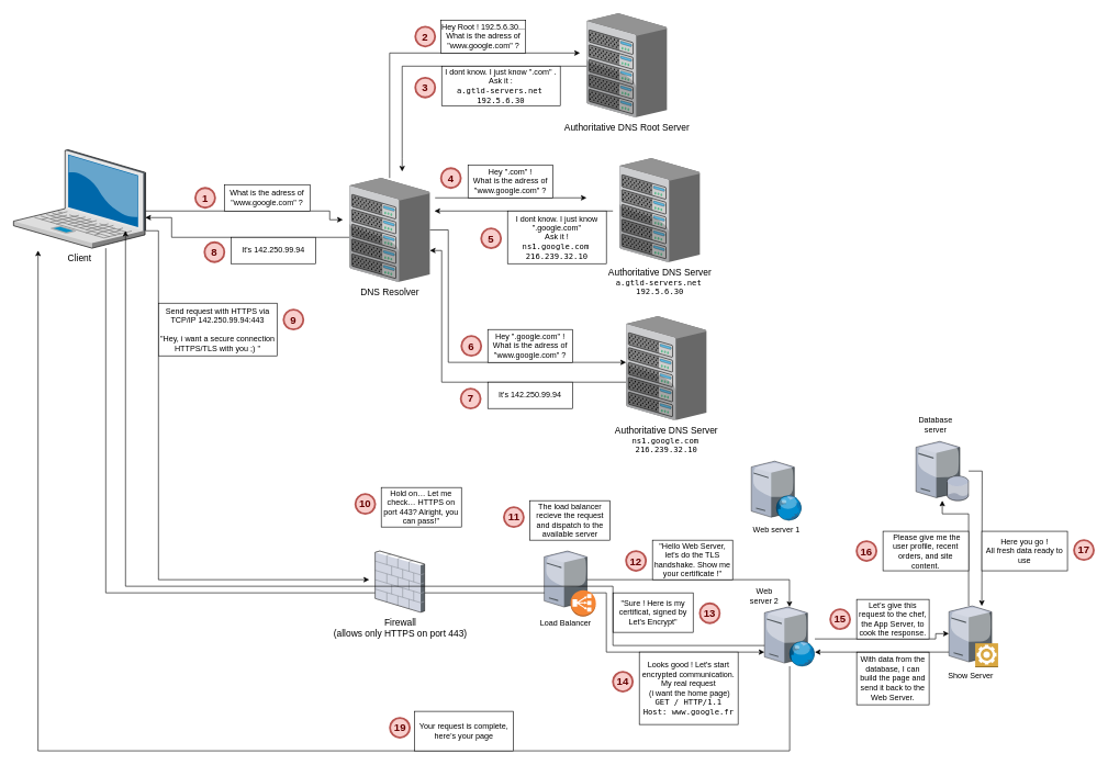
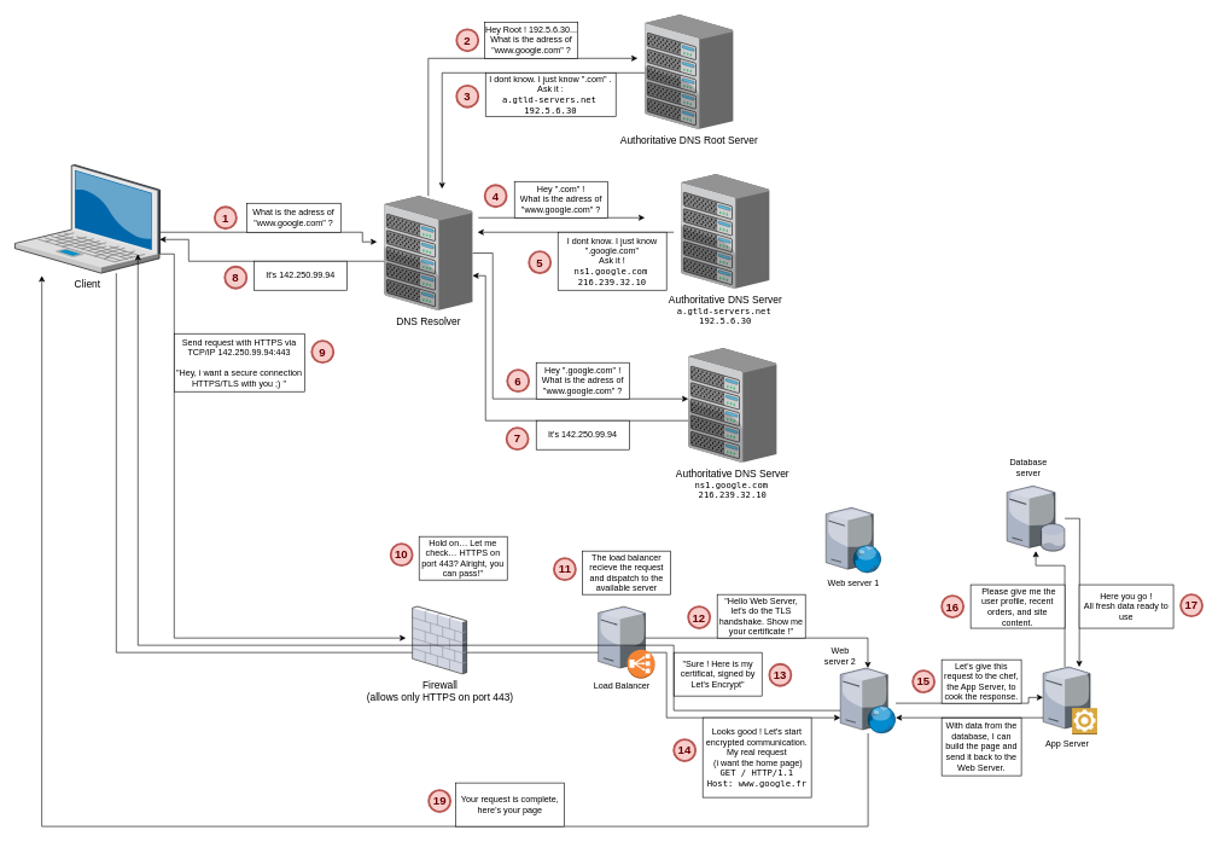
- <mxCell id="59" value="Show Server" style="verticalLabelPosition=bottom;sketch=0;aspect=fixed;html=1;verticalAlign=top;strokeColor=none;align=center;outlineConnect=0;shape=mxgraph.citrix.tower_server;spacingTop=7;" vertex="1" parent="58"><mxGeometry width="65" height="85" as="geometry" /></mxCell>
+ <mxCell id="59" value="App Server" style="verticalLabelPosition=bottom;sketch=0;aspect=fixed;html=1;verticalAlign=top;strokeColor=none;align=center;outlineConnect=0;shape=mxgraph.citrix.tower_server;spacingTop=7;" vertex="1" parent="58"><mxGeometry width="65" height="85" as="geometry" /></mxCell>
